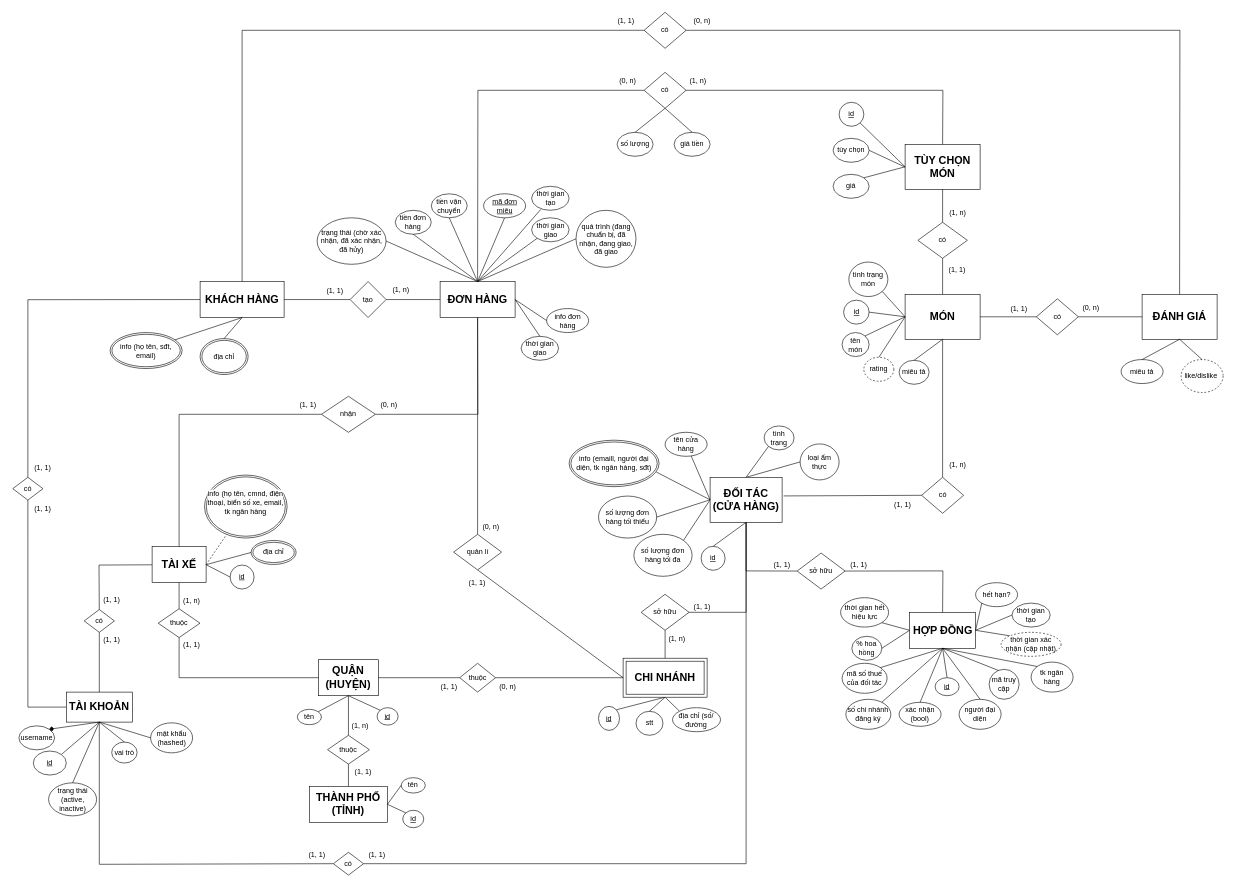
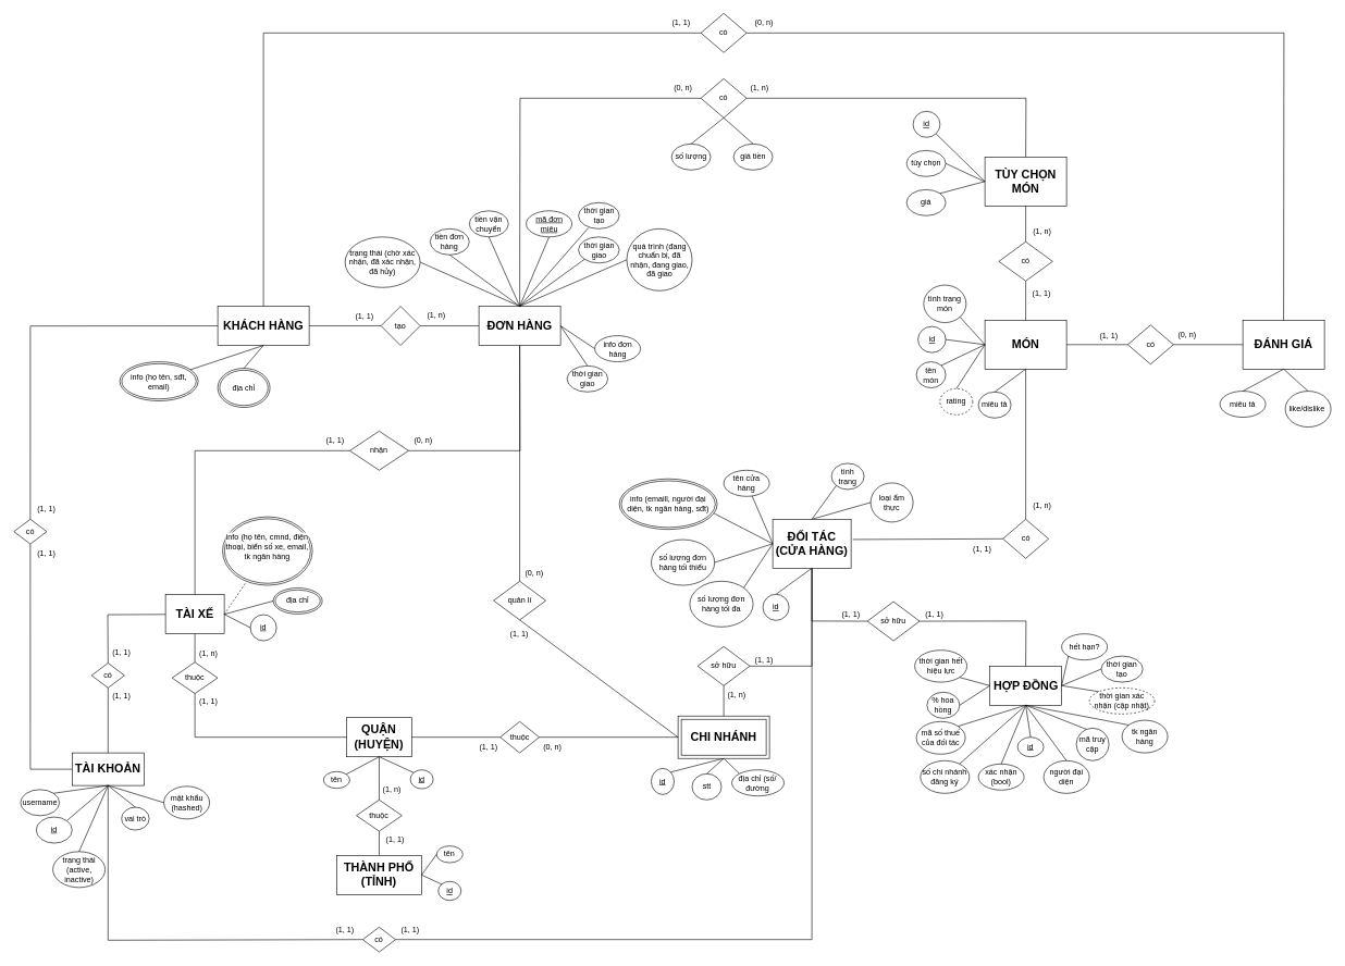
- <mxCell id="92" value="like/dislike&amp;nbsp;" style="ellipse;whiteSpace=wrap;html=1;align=center;dashed=1;" parent="1" vertex="1"><mxGeometry x="1968" y="598.75" width="70" height="55" as="geometry" /></mxCell>
+ <mxCell id="92" value="like/dislike&amp;nbsp;" style="ellipse;whiteSpace=wrap;html=1;align=center;" parent="1" vertex="1"><mxGeometry x="1968" y="598.75" width="70" height="55" as="geometry" /></mxCell>
- <mxCell id="22" value="" style="endArrow=diamond;html=1;rounded=0;fontSize=12;entryX=1;entryY=0;entryDx=0;entryDy=0;exitX=0.5;exitY=1;exitDx=0;exitDy=0;" parent="1" source="2" target="21" edge="1"><mxGeometry width="50" height="50" relative="1" as="geometry"><mxPoint x="129.19" y="1323" as="sourcePoint" /><mxPoint x="479.19" y="1408" as="targetPoint" /></mxGeometry></mxCell>
+ <mxCell id="22" value="" style="endArrow=none;html=1;rounded=0;fontSize=12;entryX=1;entryY=0;entryDx=0;entryDy=0;exitX=0.5;exitY=1;exitDx=0;exitDy=0;" parent="1" source="2" target="21" edge="1"><mxGeometry width="50" height="50" relative="1" as="geometry"><mxPoint x="129.19" y="1323" as="sourcePoint" /><mxPoint x="479.19" y="1408" as="targetPoint" /></mxGeometry></mxCell>
